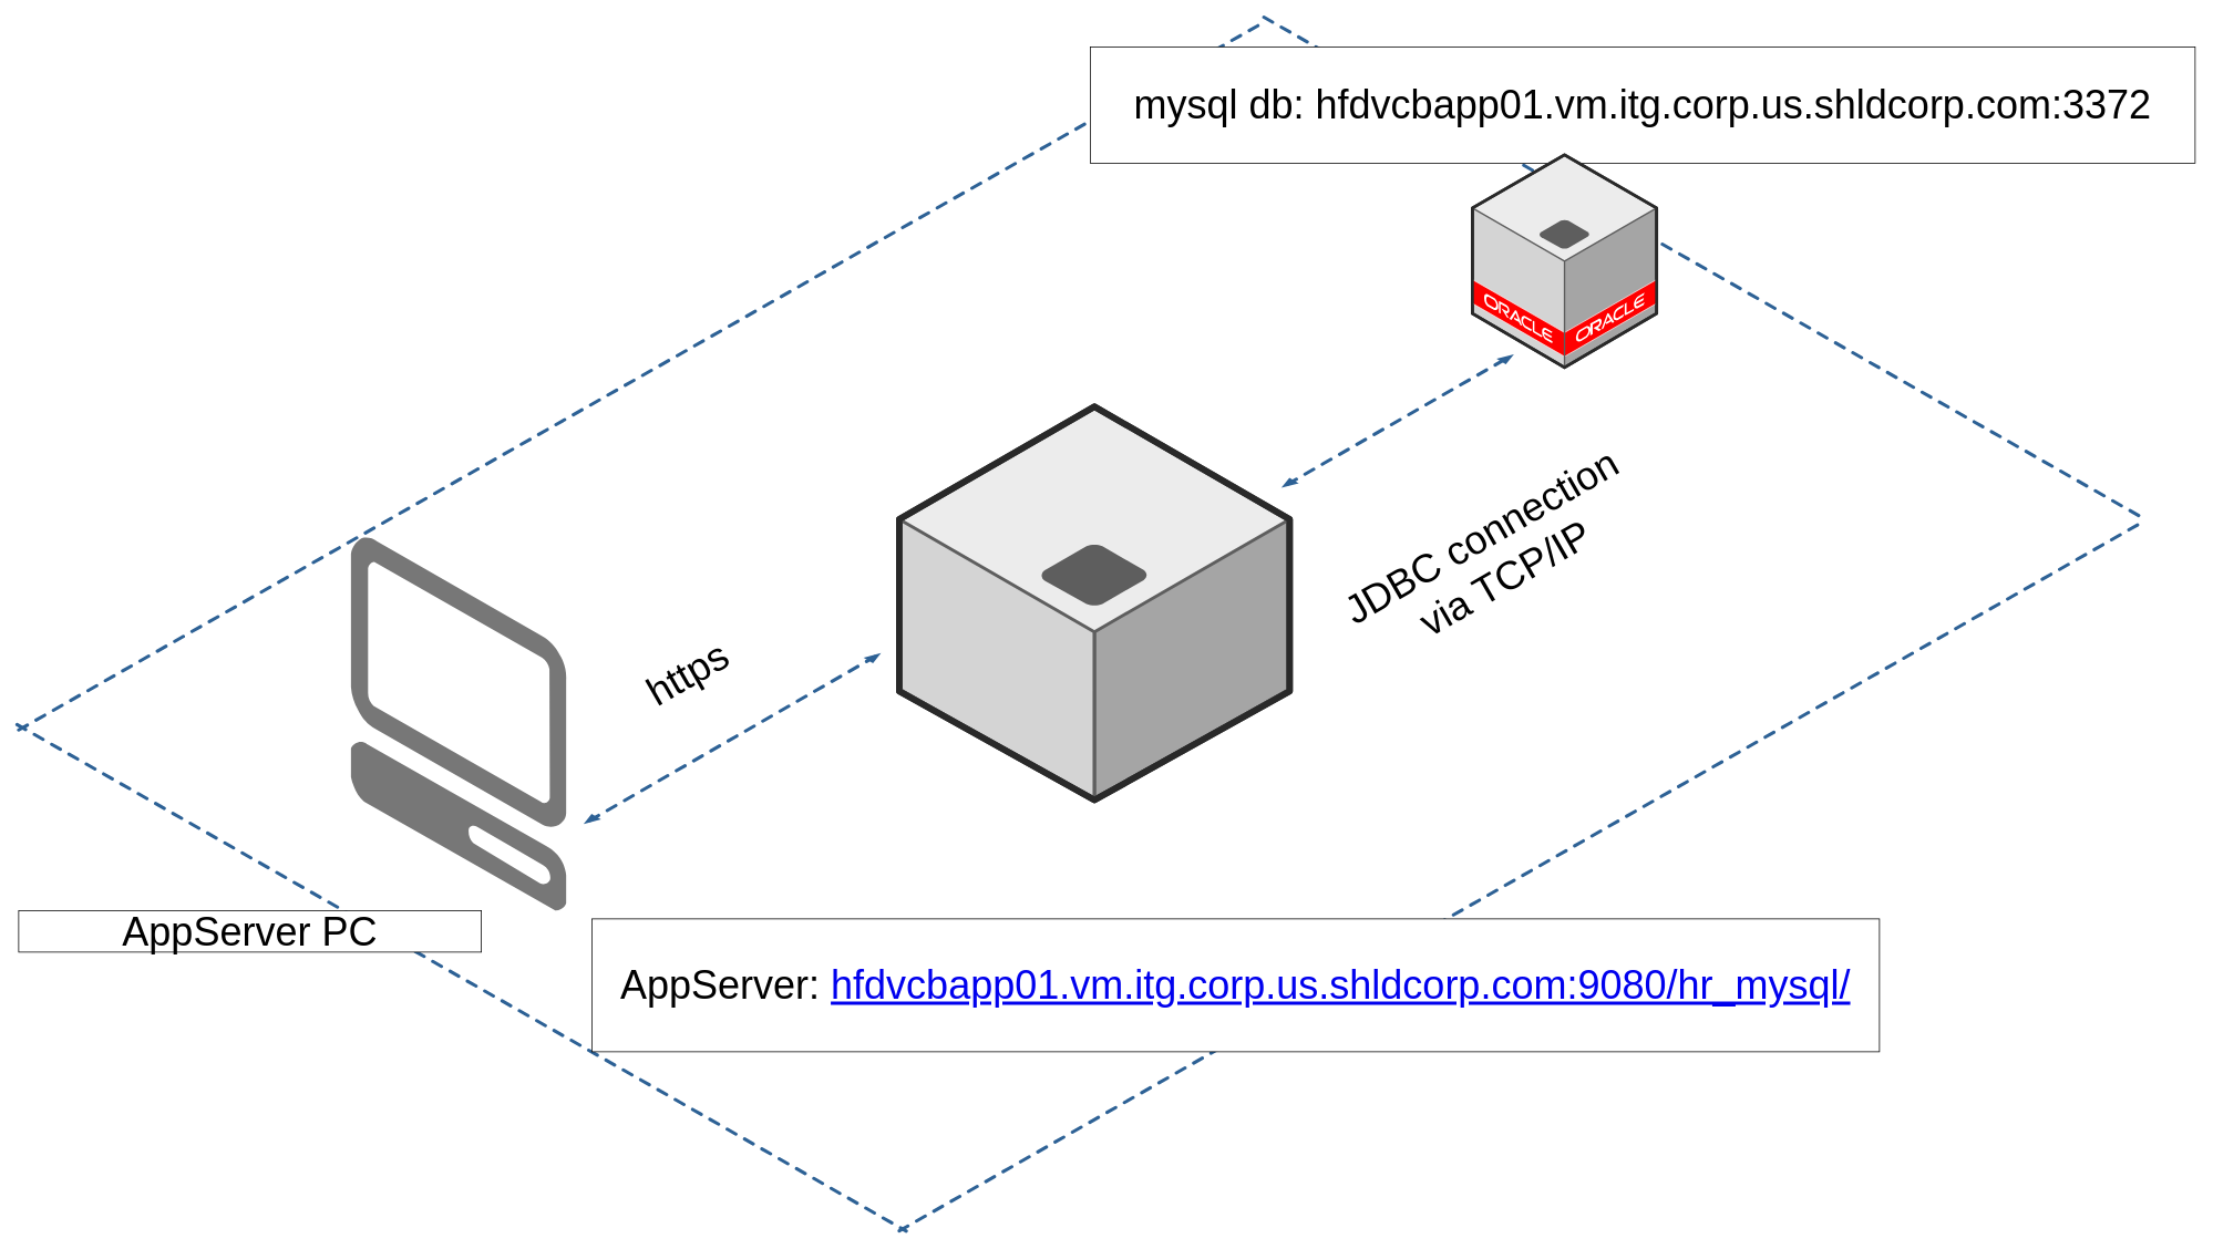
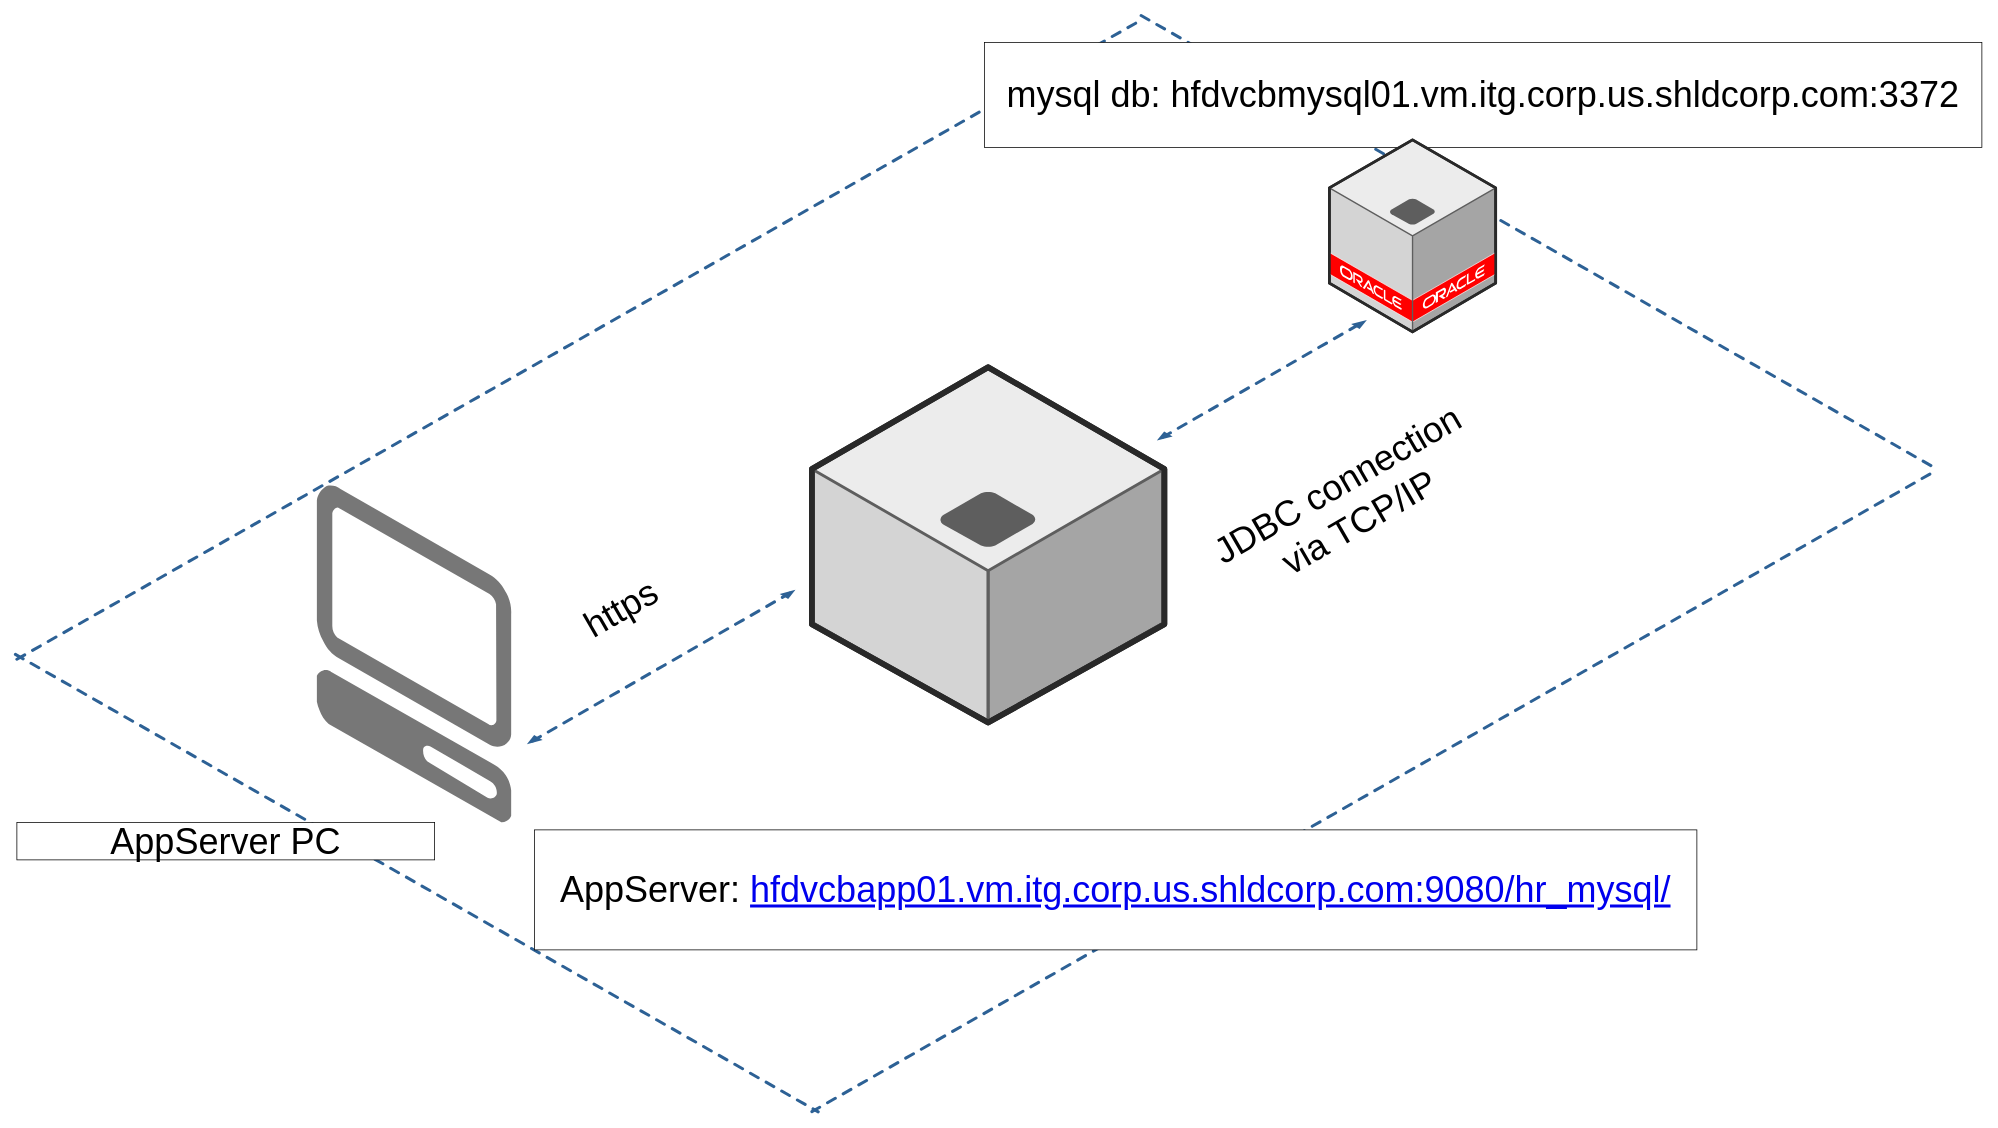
- <mxCell id="8" value="&lt;font style=&quot;font-size: 48px;&quot;&gt;mysql db:&lt;/font&gt;&lt;font style=&quot;font-size: 48px;&quot;&gt;&lt;font style=&quot;&quot;&gt;&amp;nbsp;&lt;/font&gt;hfdvcbapp01.vm.itg.corp.us.shldcorp.com:3372&lt;/font&gt;" style="rounded=0;whiteSpace=wrap;html=1;" vertex="1" parent="1"><mxGeometry x="1312" y="56" width="1330" height="140" as="geometry" /></mxCell>
+ <mxCell id="8" value="&lt;font style=&quot;font-size: 48px;&quot;&gt;mysql db:&lt;/font&gt;&lt;font style=&quot;font-size: 48px;&quot;&gt;&lt;font style=&quot;&quot;&gt;&amp;nbsp;&lt;/font&gt;hfdvcbmysql01.vm.itg.corp.us.shldcorp.com:3372&lt;/font&gt;" style="rounded=0;whiteSpace=wrap;html=1;" vertex="1" parent="1"><mxGeometry x="1312" y="56" width="1330" height="140" as="geometry" /></mxCell>
